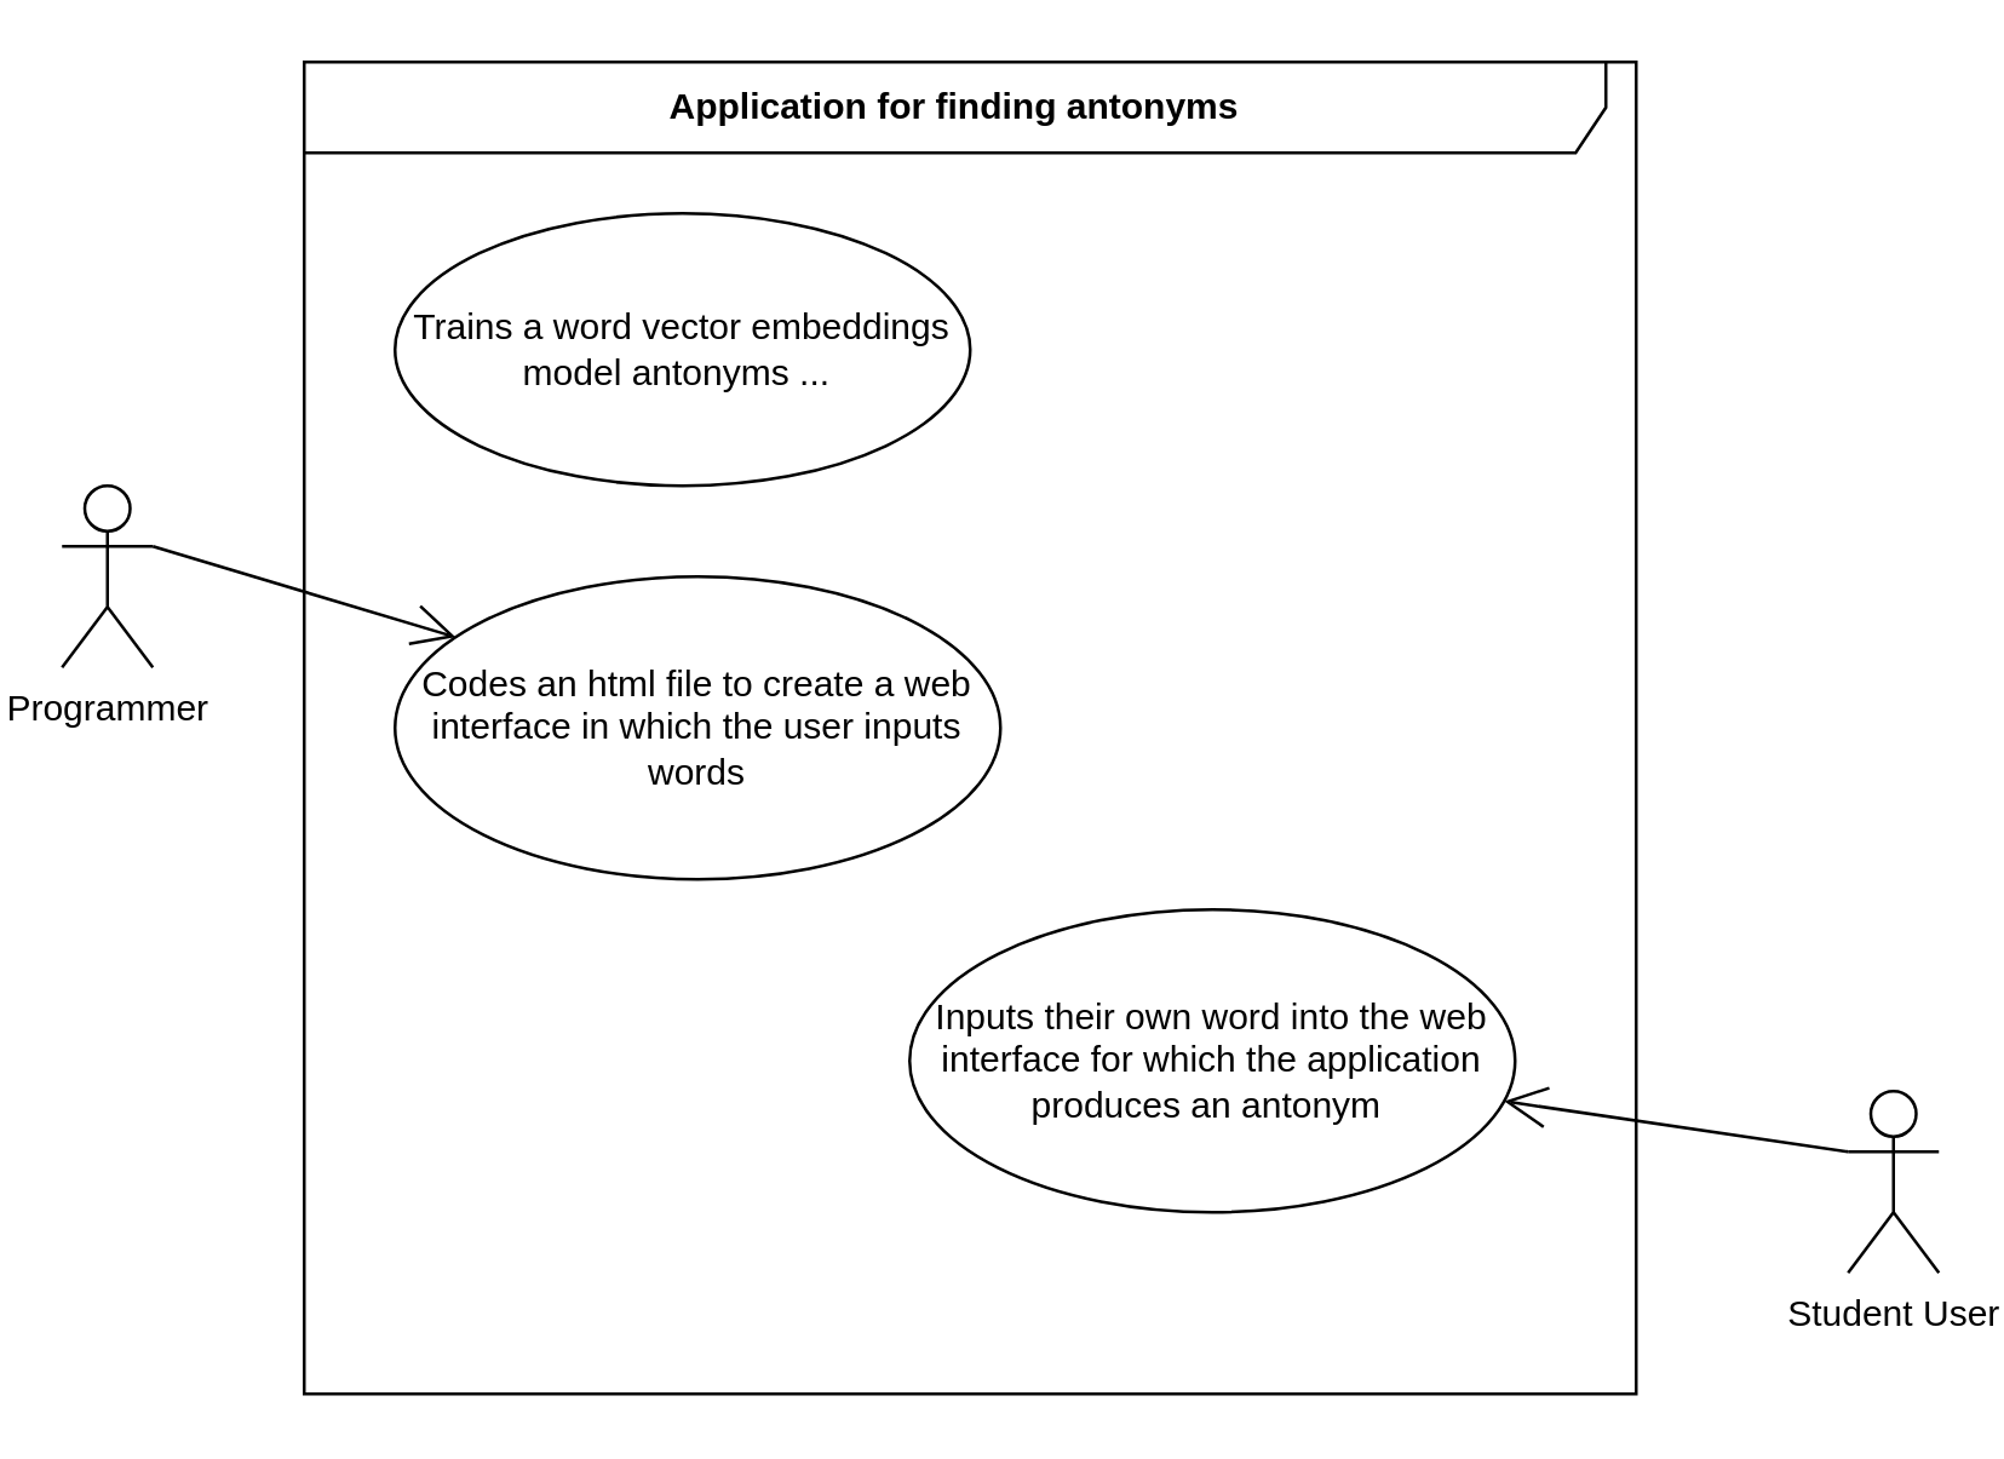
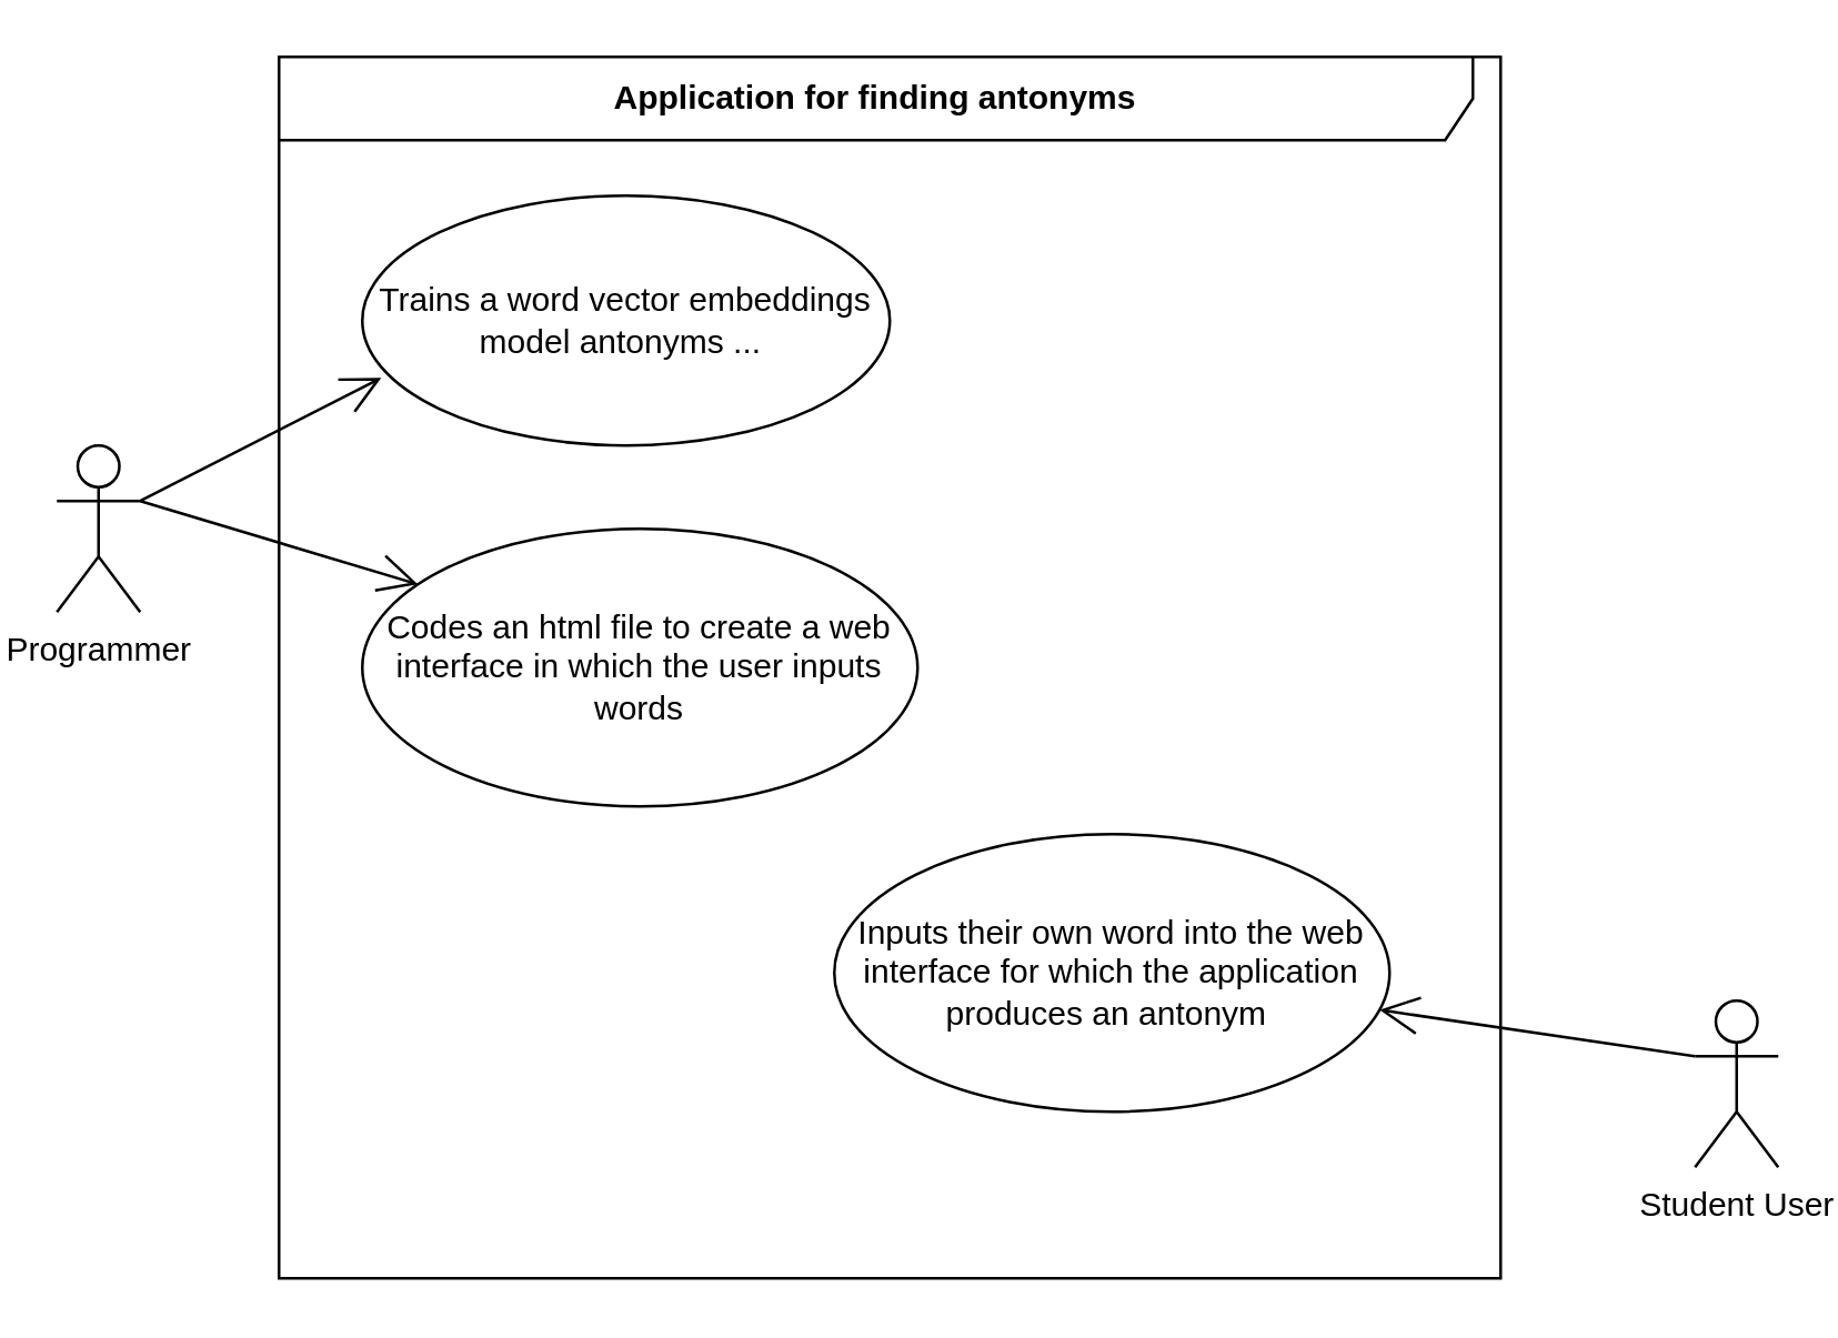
+ <mxCell id="8" value="" style="endArrow=open;endFill=1;endSize=12;html=1;rounded=0;entryX=0.036;entryY=0.729;entryDx=0;entryDy=0;entryPerimeter=0;exitX=1;exitY=0.333;exitDx=0;exitDy=0;exitPerimeter=0;" edge="1" parent="1" source="3" target="5"><mxGeometry width="160" relative="1" as="geometry"><mxPoint x="70" y="180" as="sourcePoint" /><mxPoint x="390" y="260" as="targetPoint" /></mxGeometry></mxCell>
